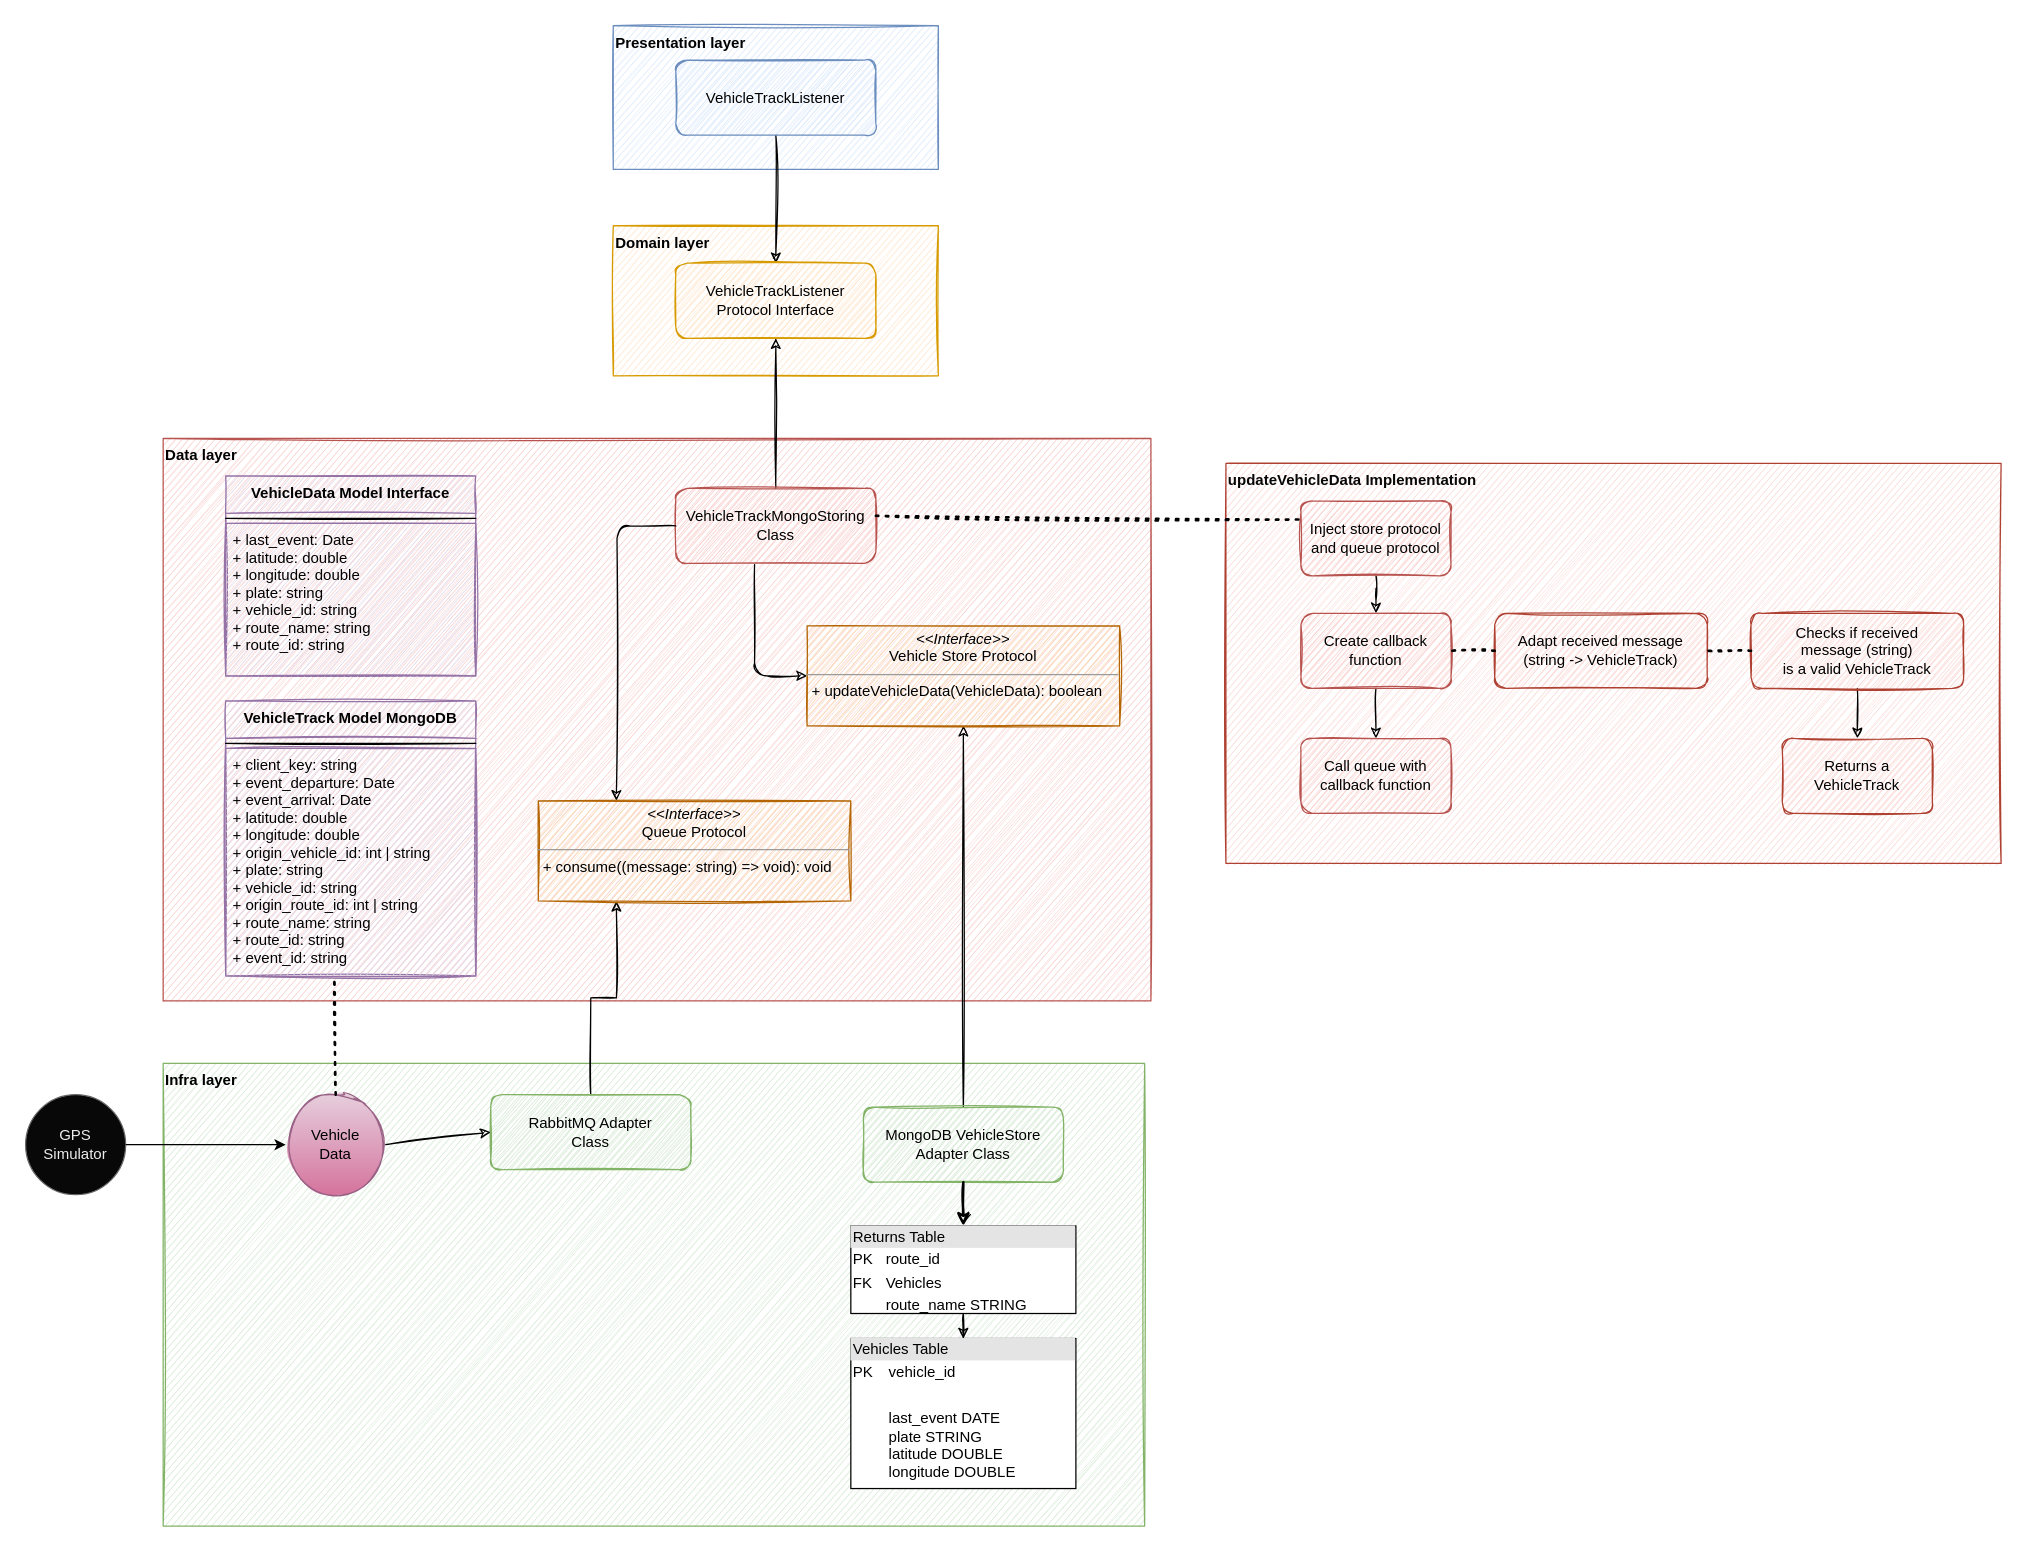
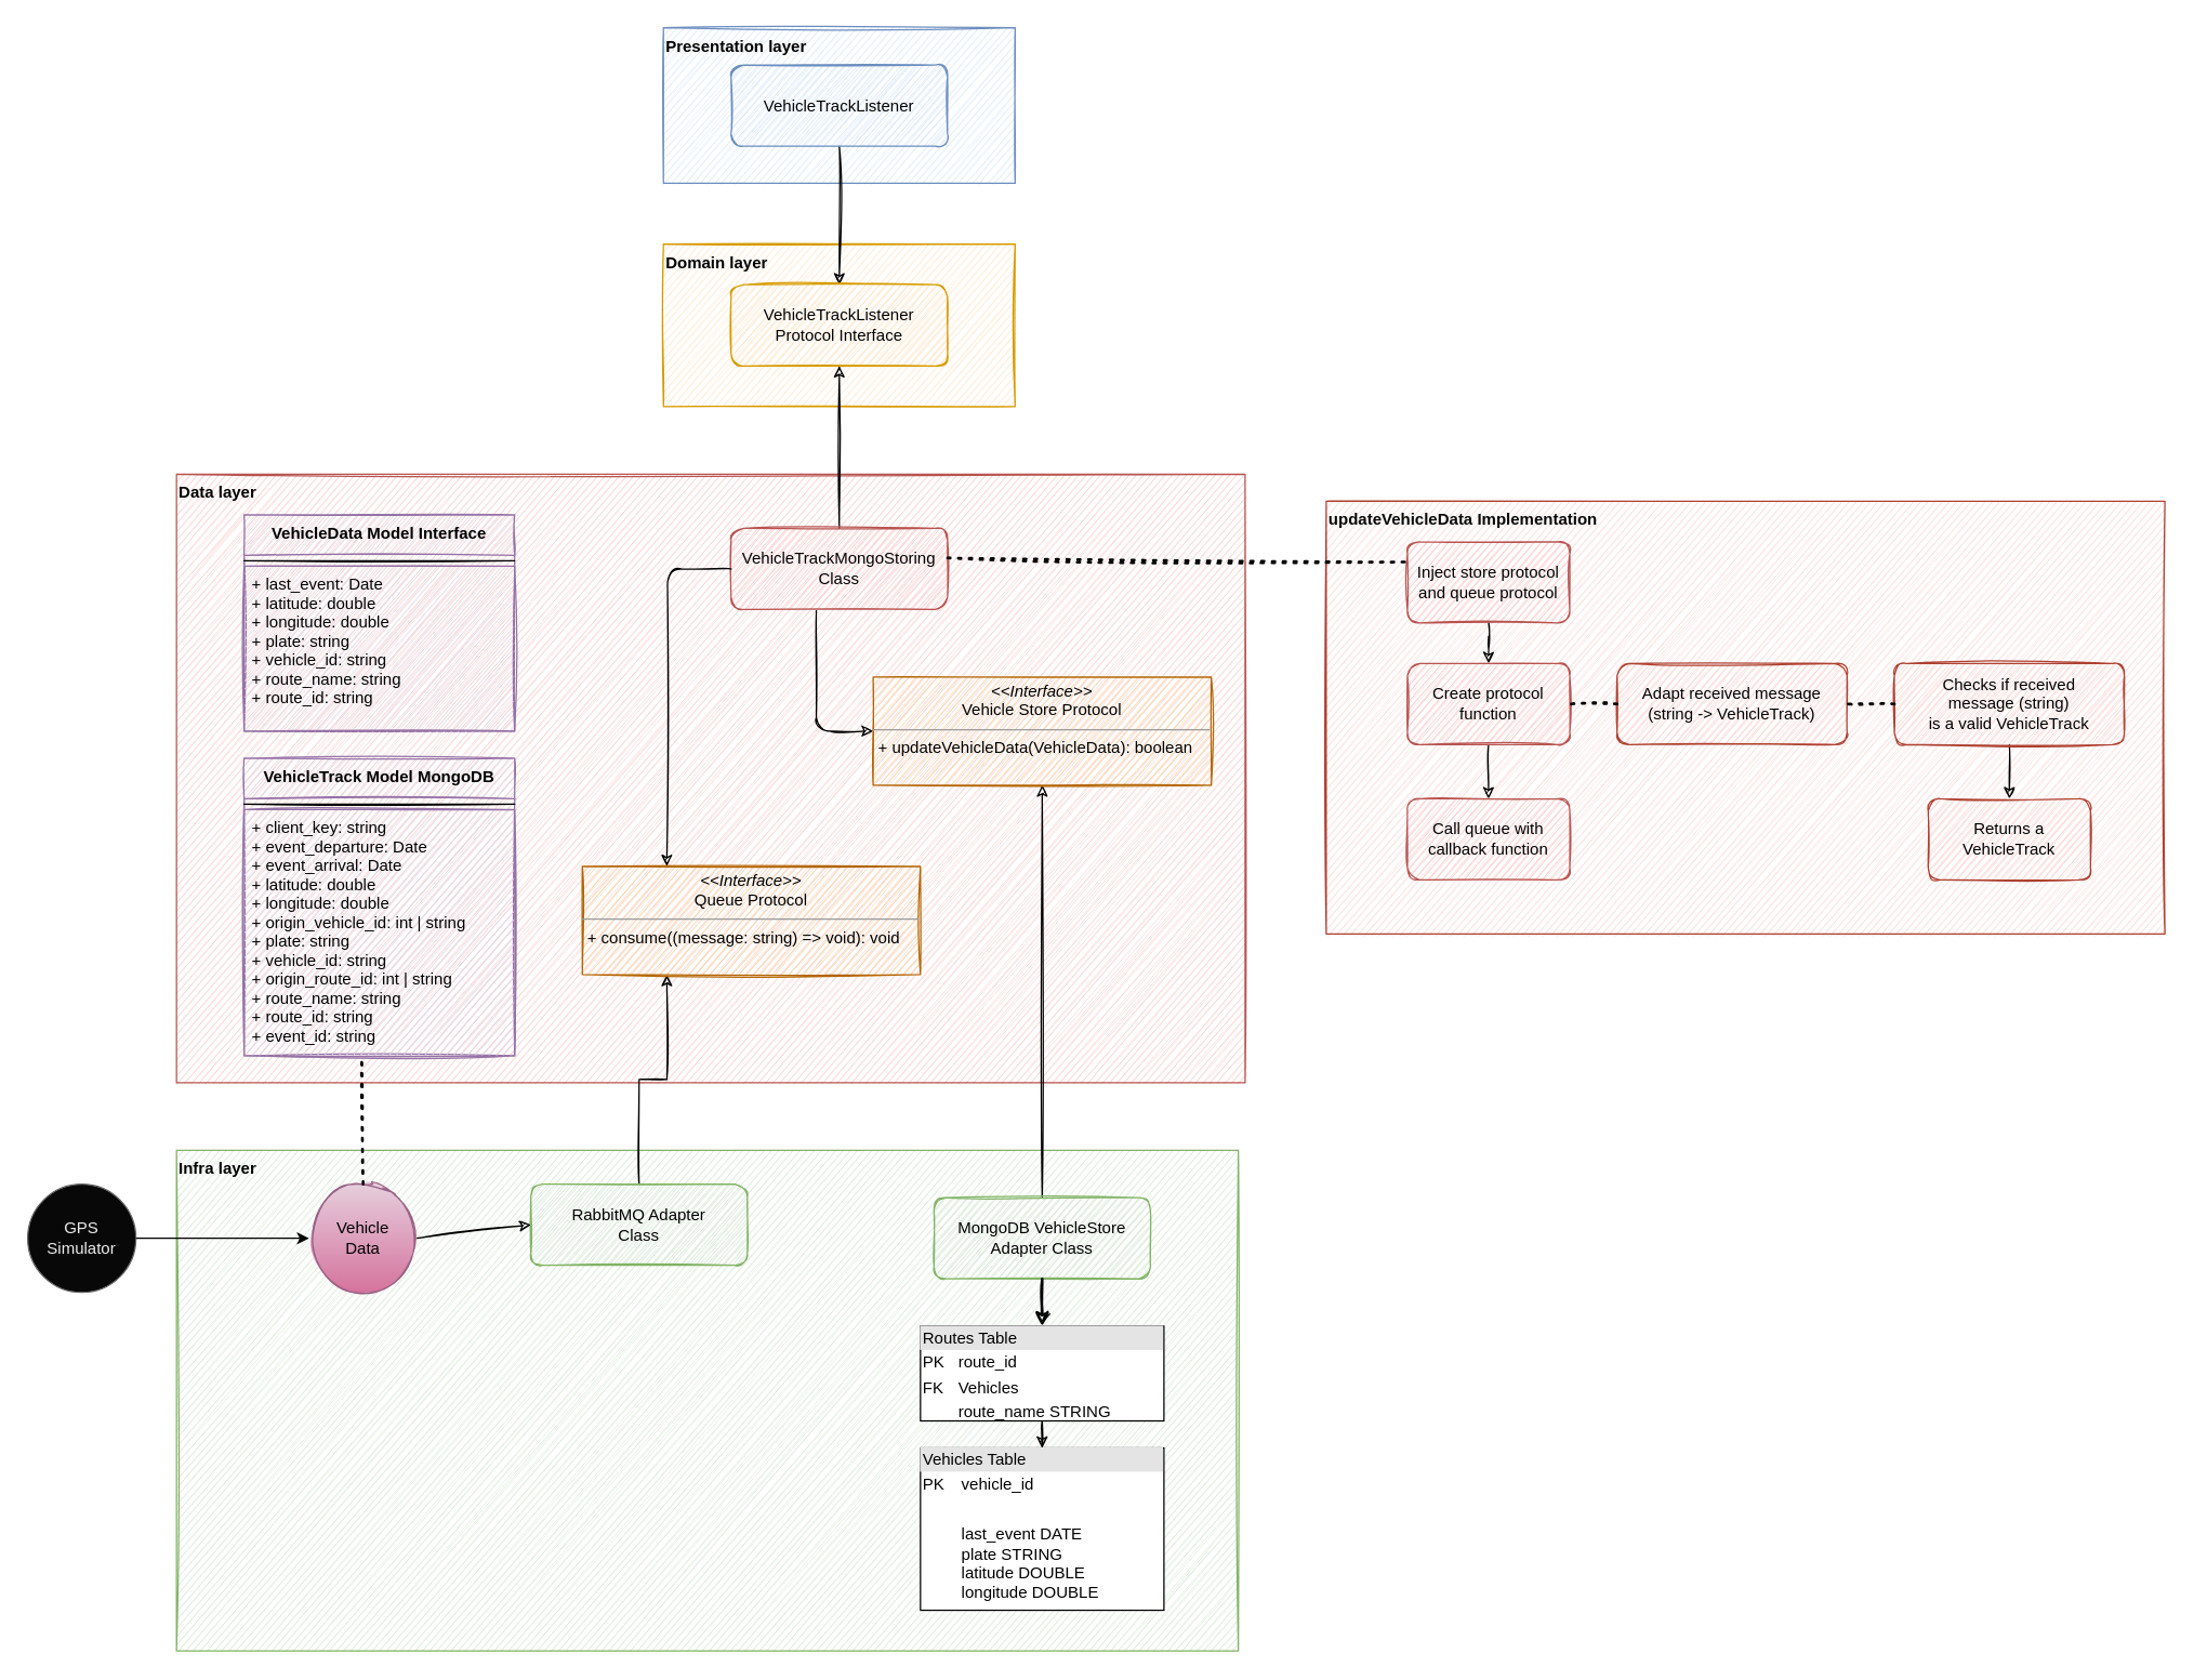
- <mxCell id="27" value="Create callback function" style="rounded=1;whiteSpace=wrap;html=1;sketch=1;fillColor=#f8cecc;strokeColor=#b85450;" vertex="1" parent="1"><mxGeometry x="1040" y="490" width="120" height="60" as="geometry" /></mxCell>
+ <mxCell id="27" value="Create protocol function" style="rounded=1;whiteSpace=wrap;html=1;sketch=1;fillColor=#f8cecc;strokeColor=#b85450;" vertex="1" parent="1"><mxGeometry x="1040" y="490" width="120" height="60" as="geometry" /></mxCell>
- <mxCell id="33" value="&lt;div style=&quot;box-sizing: border-box ; width: 100% ; background: #e4e4e4 ; padding: 2px&quot;&gt;Returns Table&lt;/div&gt;&lt;table style=&quot;width: 100% ; font-size: 1em&quot; cellpadding=&quot;2&quot; cellspacing=&quot;0&quot;&gt;&lt;tbody&gt;&lt;tr&gt;&lt;td&gt;PK&lt;/td&gt;&lt;td&gt;route_id&lt;/td&gt;&lt;/tr&gt;&lt;tr&gt;&lt;td&gt;FK&lt;/td&gt;&lt;td&gt;Vehicles&lt;/td&gt;&lt;/tr&gt;&lt;tr&gt;&lt;td&gt;&lt;/td&gt;&lt;td&gt;route_name STRING&lt;/td&gt;&lt;/tr&gt;&lt;/tbody&gt;&lt;/table&gt;" style="verticalAlign=top;align=left;overflow=fill;html=1;" vertex="1" parent="1"><mxGeometry x="680" y="980" width="180" height="70" as="geometry" /></mxCell>
+ <mxCell id="33" value="&lt;div style=&quot;box-sizing: border-box ; width: 100% ; background: #e4e4e4 ; padding: 2px&quot;&gt;Routes Table&lt;/div&gt;&lt;table style=&quot;width: 100% ; font-size: 1em&quot; cellpadding=&quot;2&quot; cellspacing=&quot;0&quot;&gt;&lt;tbody&gt;&lt;tr&gt;&lt;td&gt;PK&lt;/td&gt;&lt;td&gt;route_id&lt;/td&gt;&lt;/tr&gt;&lt;tr&gt;&lt;td&gt;FK&lt;/td&gt;&lt;td&gt;Vehicles&lt;/td&gt;&lt;/tr&gt;&lt;tr&gt;&lt;td&gt;&lt;/td&gt;&lt;td&gt;route_name STRING&lt;/td&gt;&lt;/tr&gt;&lt;/tbody&gt;&lt;/table&gt;" style="verticalAlign=top;align=left;overflow=fill;html=1;" vertex="1" parent="1"><mxGeometry x="680" y="980" width="180" height="70" as="geometry" /></mxCell>
